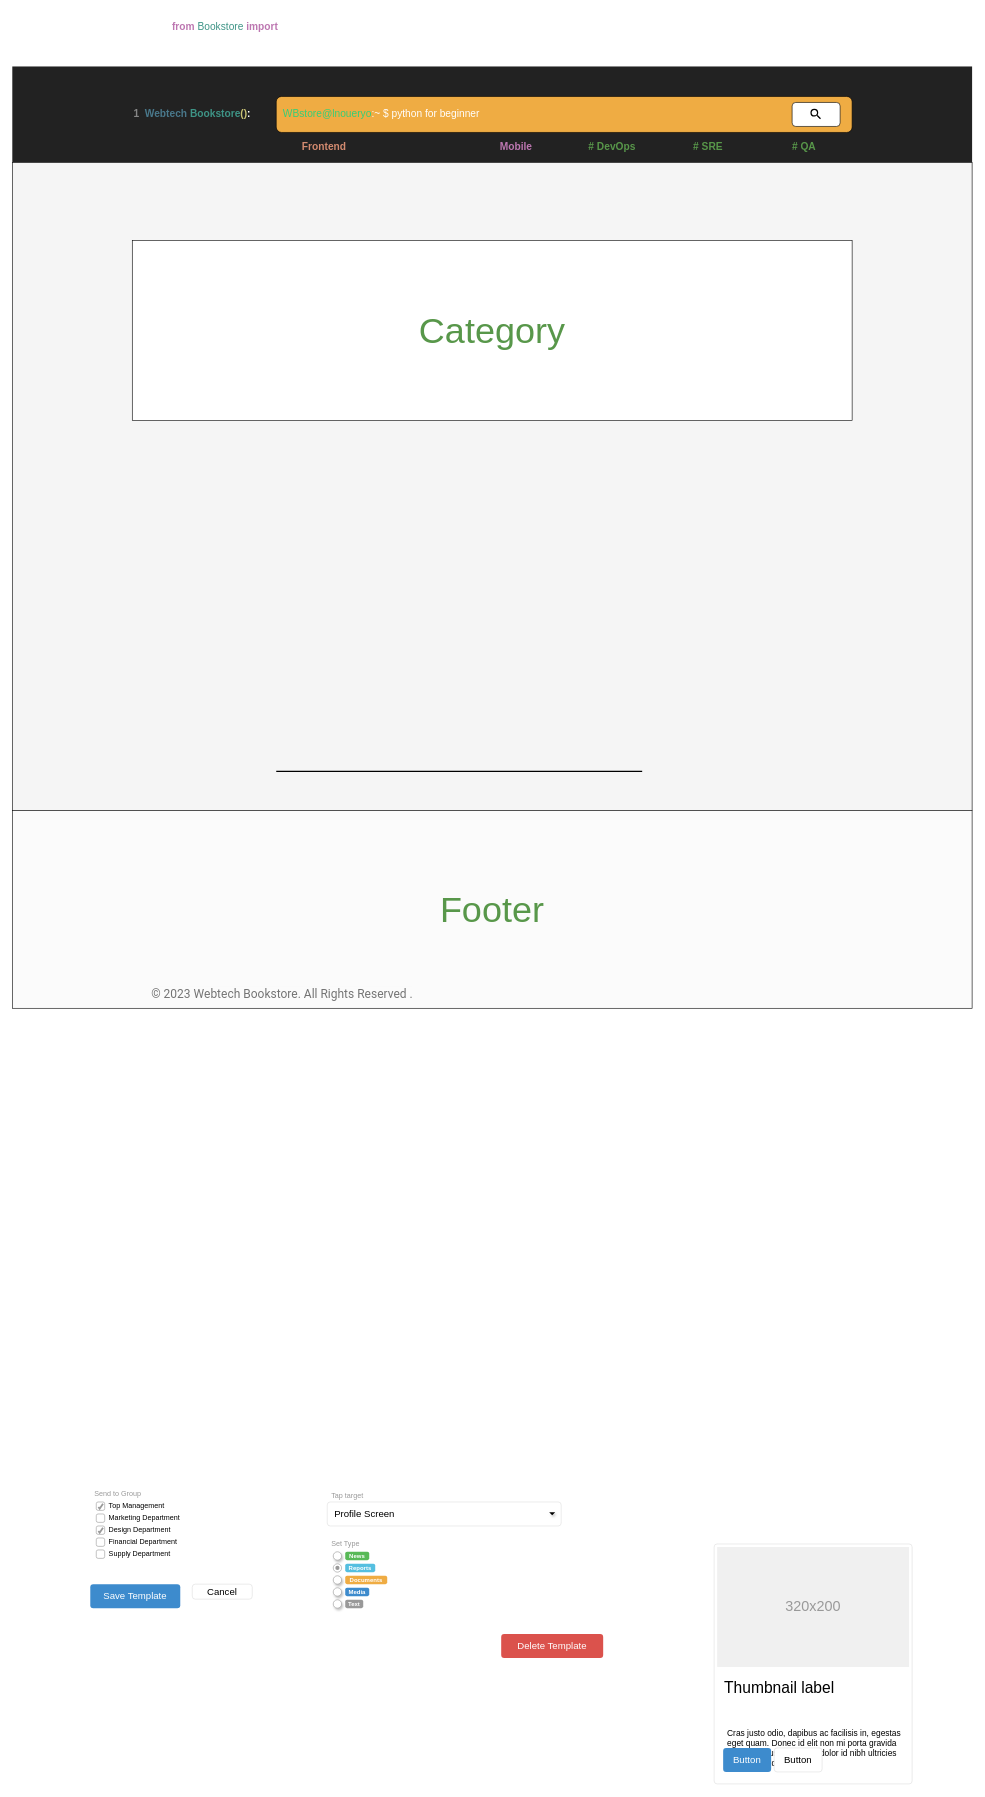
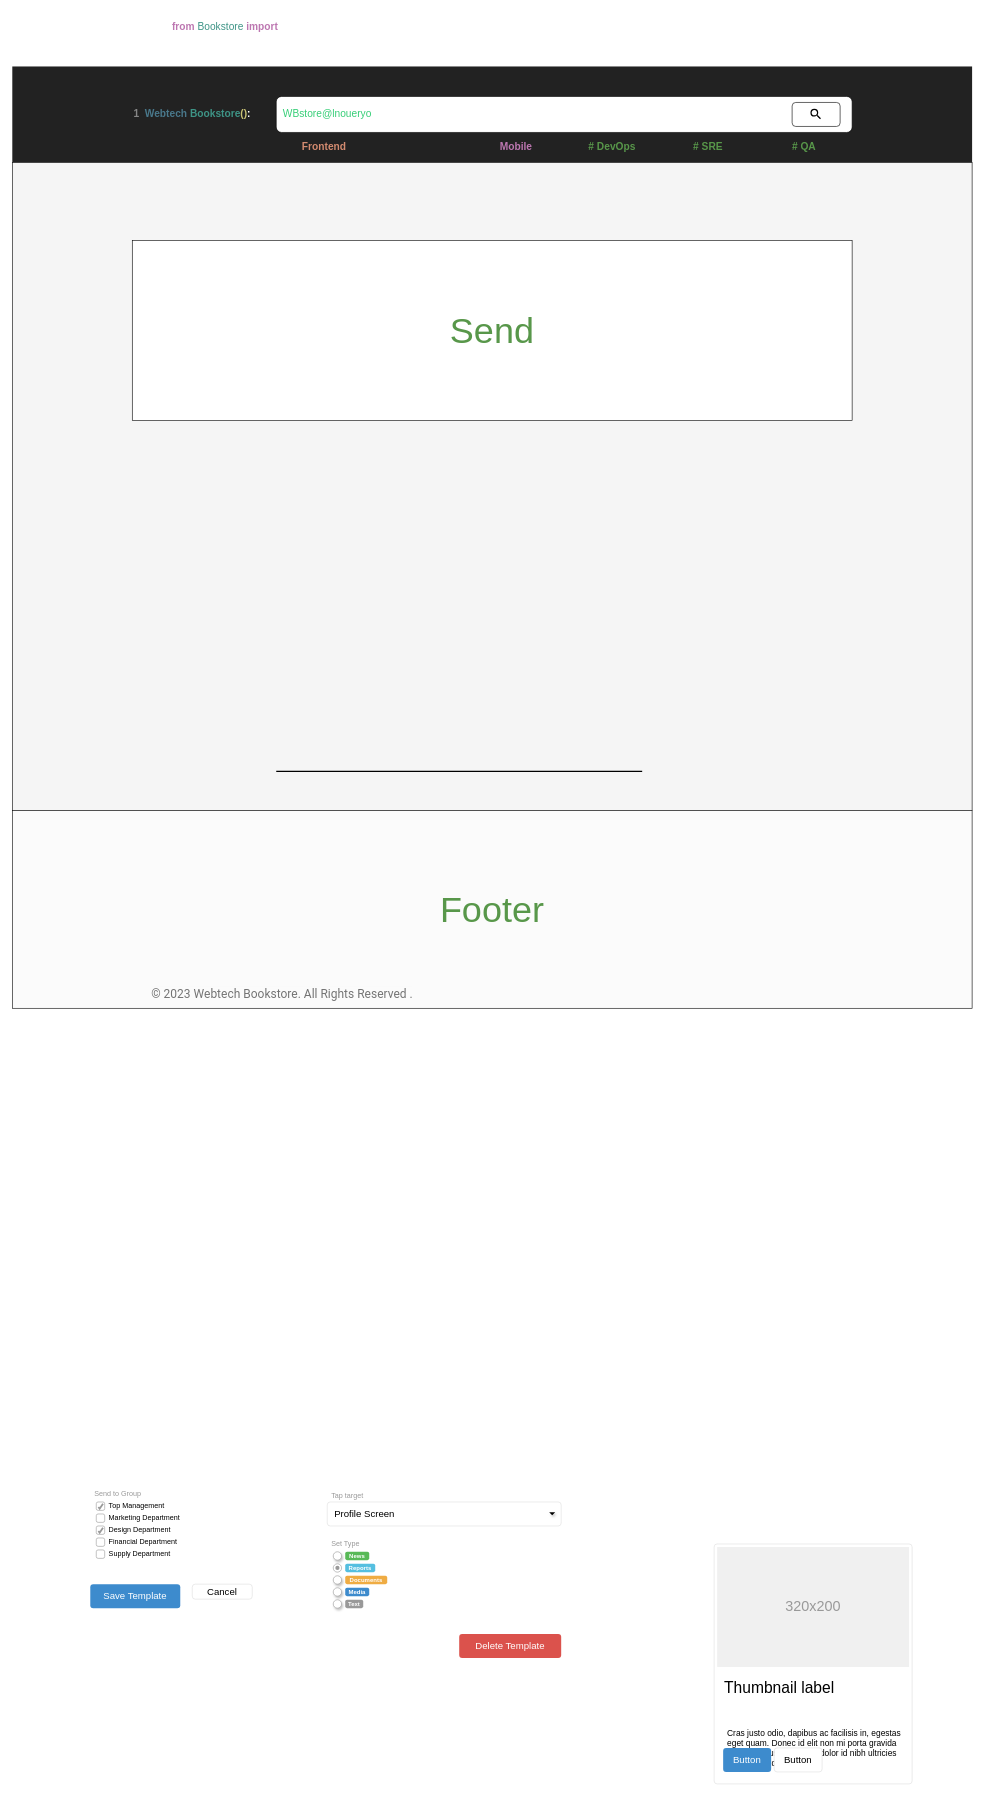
- <mxCell id="39" value="&amp;nbsp; &lt;font color=&quot;#36ce77&quot;&gt;WBstore@lnoueryo&lt;/font&gt;&lt;font color=&quot;#ffffff&quot;&gt;:~ $ python for beginner&lt;/font&gt;" style="rounded=1;whiteSpace=wrap;html=1;fontSize=17;fontColor=#49788b;align=left;fillColor=#efac43;" parent="1" vertex="1"><mxGeometry x="460" y="160" width="960" height="60" as="geometry" /></mxCell>
+ <mxCell id="39" value="&amp;nbsp; &lt;font color=&quot;#36ce77&quot;&gt;WBstore@lnoueryo&lt;/font&gt;&lt;font color=&quot;#ffffff&quot;&gt;:~ $ python for beginner&lt;/font&gt;" style="rounded=1;whiteSpace=wrap;html=1;fontSize=17;fontColor=#49788b;align=left;" parent="1" vertex="1"><mxGeometry x="460" y="160" width="960" height="60" as="geometry" /></mxCell>
- <mxCell id="32" value="&lt;font style=&quot;font-size: 60px;&quot;&gt;Category&lt;/font&gt;" style="rounded=0;whiteSpace=wrap;html=1;labelBackgroundColor=none;sketch=0;fontSize=20;fontColor=#58974a;fillColor=#FFFFFF;" parent="1" vertex="1"><mxGeometry x="220" y="400" width="1200" height="300" as="geometry" /></mxCell>
+ <mxCell id="32" value="&lt;font style=&quot;font-size: 60px;&quot;&gt;Send&lt;/font&gt;" style="rounded=0;whiteSpace=wrap;html=1;labelBackgroundColor=none;sketch=0;fontSize=20;fontColor=#58974a;fillColor=#FFFFFF;" parent="1" vertex="1"><mxGeometry x="220" y="400" width="1200" height="300" as="geometry" /></mxCell>
- <mxCell id="31" value="Delete Template" style="html=1;shadow=0;dashed=0;shape=mxgraph.bootstrap.rrect;align=center;rSize=5;strokeColor=none;fillColor=#DB524C;fontColor=#ffffff;fontSize=16;whiteSpace=wrap;rounded=0;" parent="1" vertex="1"><mxGeometry x="835" y="2723" width="170" height="40" as="geometry" /></mxCell>
+ <mxCell id="31" value="Delete Template" style="html=1;shadow=0;dashed=0;shape=mxgraph.bootstrap.rrect;align=center;rSize=5;strokeColor=none;fillColor=#DB524C;fontColor=#ffffff;fontSize=16;whiteSpace=wrap;rounded=0;" parent="1" vertex="1"><mxGeometry x="765" y="2723" width="170" height="40" as="geometry" /></mxCell>
